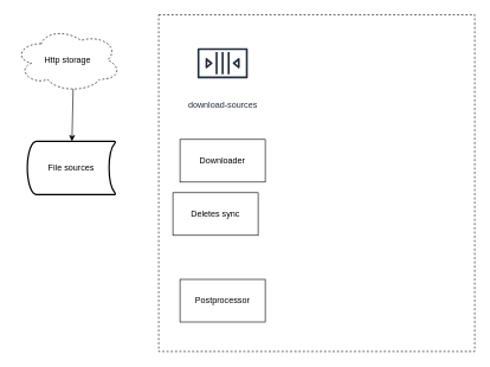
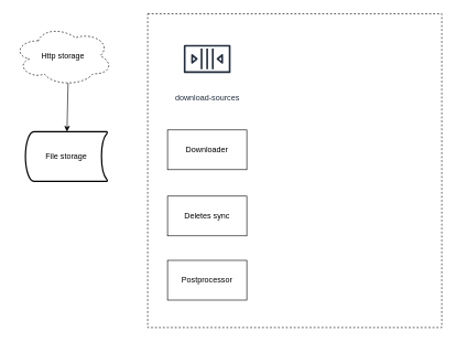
- <mxCell id="8" value="File sources" style="strokeWidth=2;html=1;shape=mxgraph.flowchart.stored_data;whiteSpace=wrap;" vertex="1" parent="1"><mxGeometry x="38" y="198" width="124" height="75" as="geometry" /></mxCell>
+ <mxCell id="8" value="File storage" style="strokeWidth=2;html=1;shape=mxgraph.flowchart.stored_data;whiteSpace=wrap;" vertex="1" parent="1"><mxGeometry x="38" y="198" width="124" height="75" as="geometry" /></mxCell>
- <mxCell id="5" value="Deletes sync" style="rounded=0;whiteSpace=wrap;html=1;" parent="1" vertex="1"><mxGeometry x="243" y="270.5" width="120" height="60" as="geometry" /></mxCell>
+ <mxCell id="5" value="Deletes sync" style="rounded=0;whiteSpace=wrap;html=1;" parent="1" vertex="1"><mxGeometry x="253" y="295.5" width="120" height="60" as="geometry" /></mxCell>
